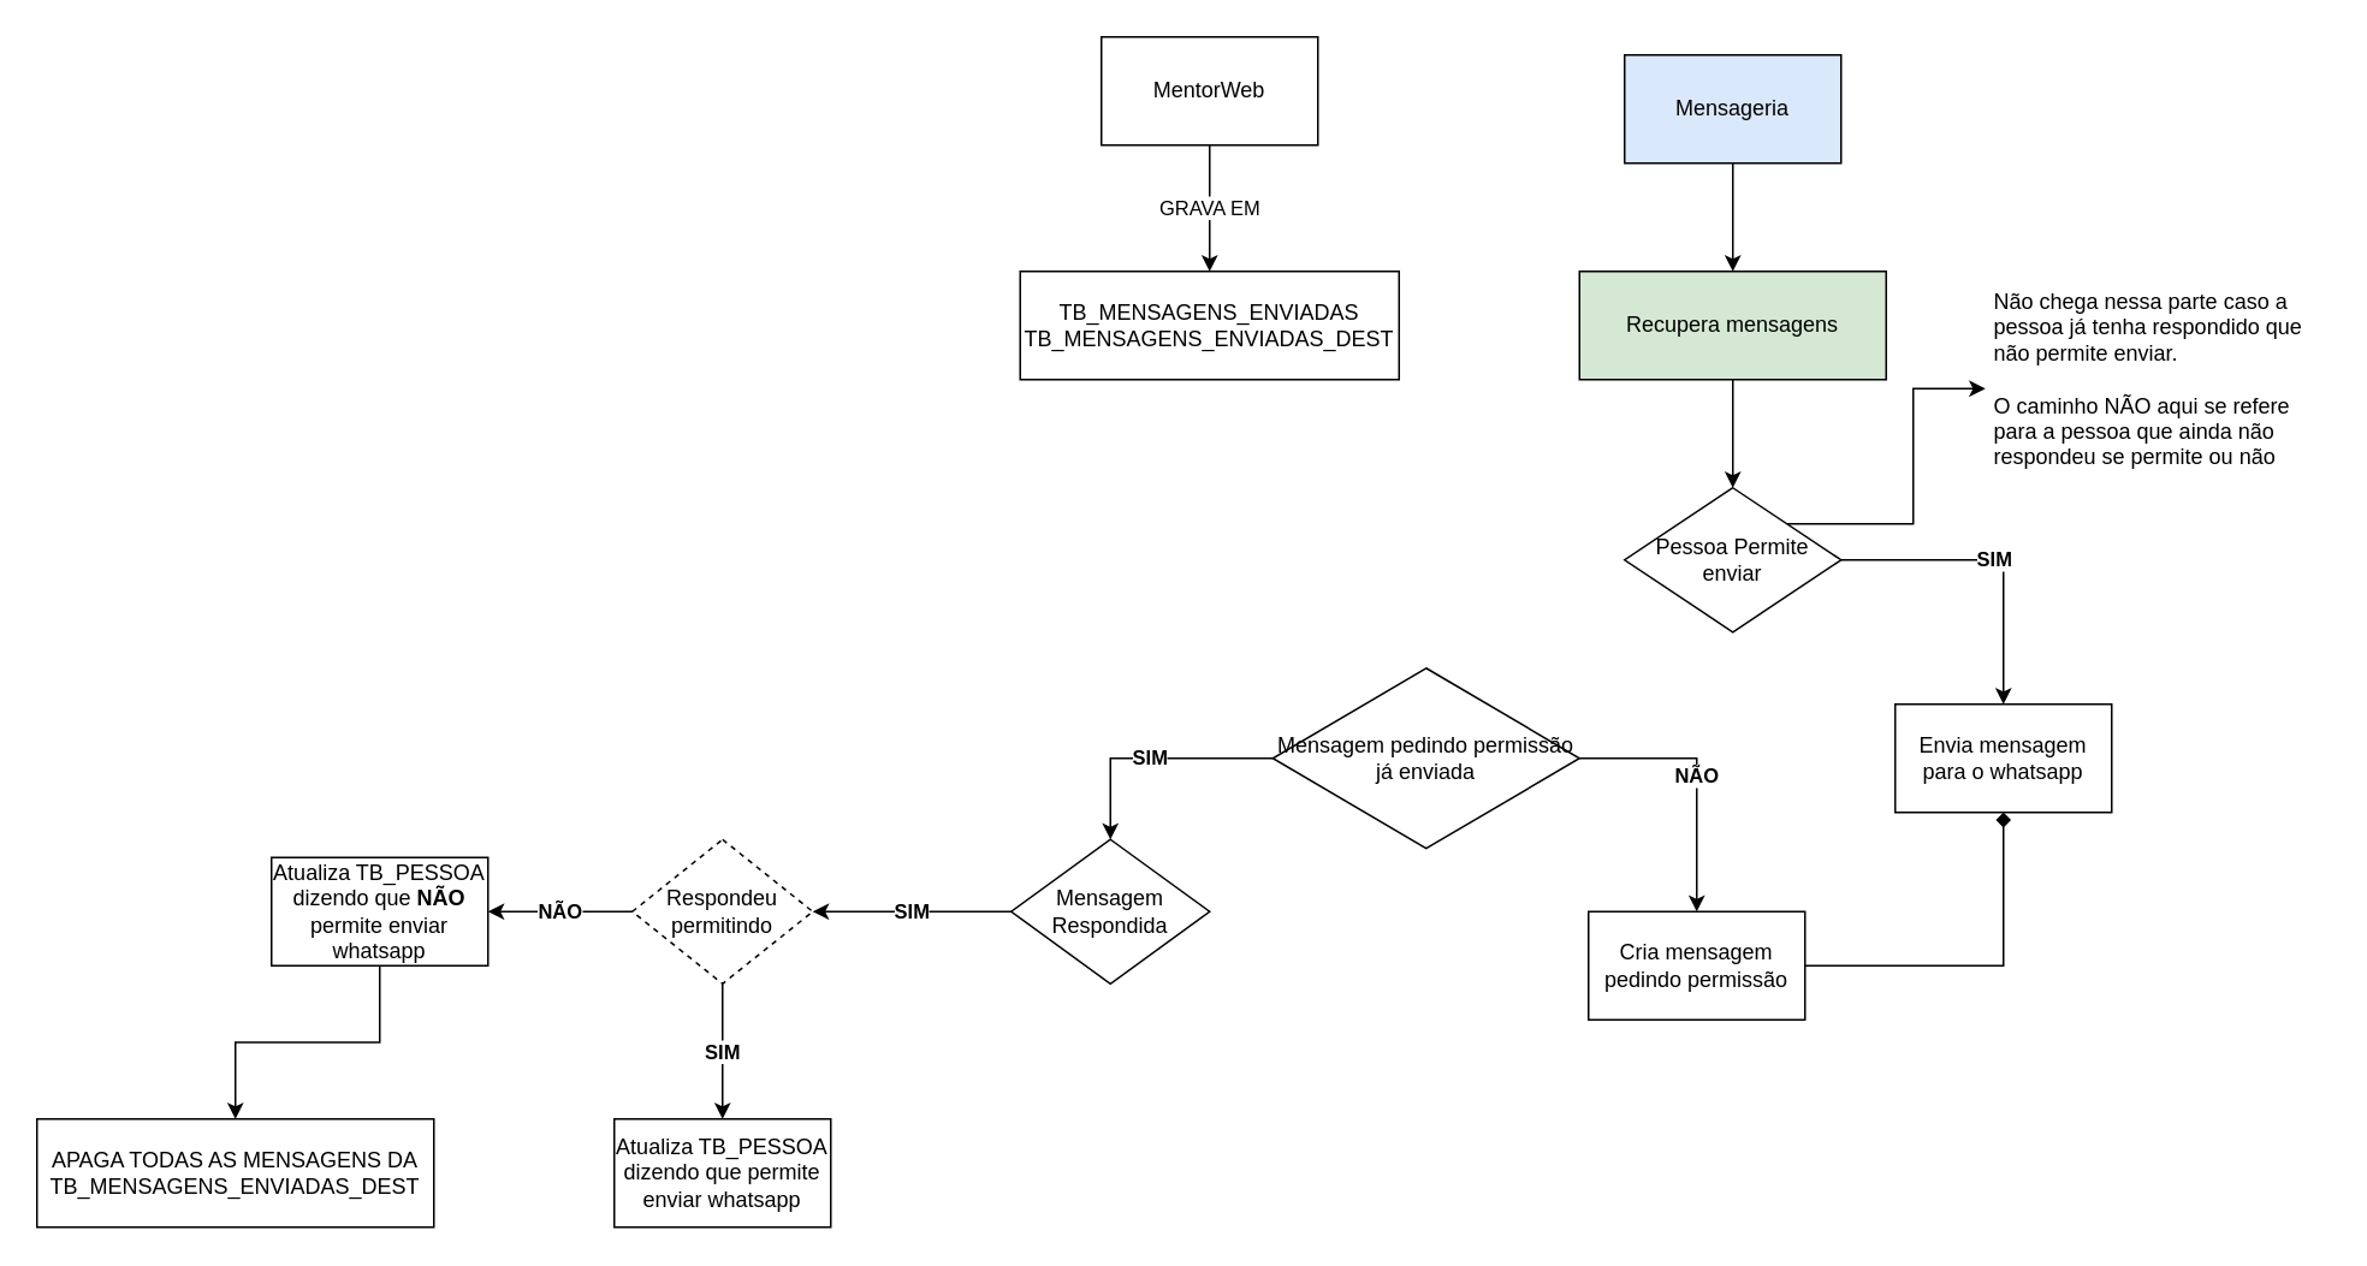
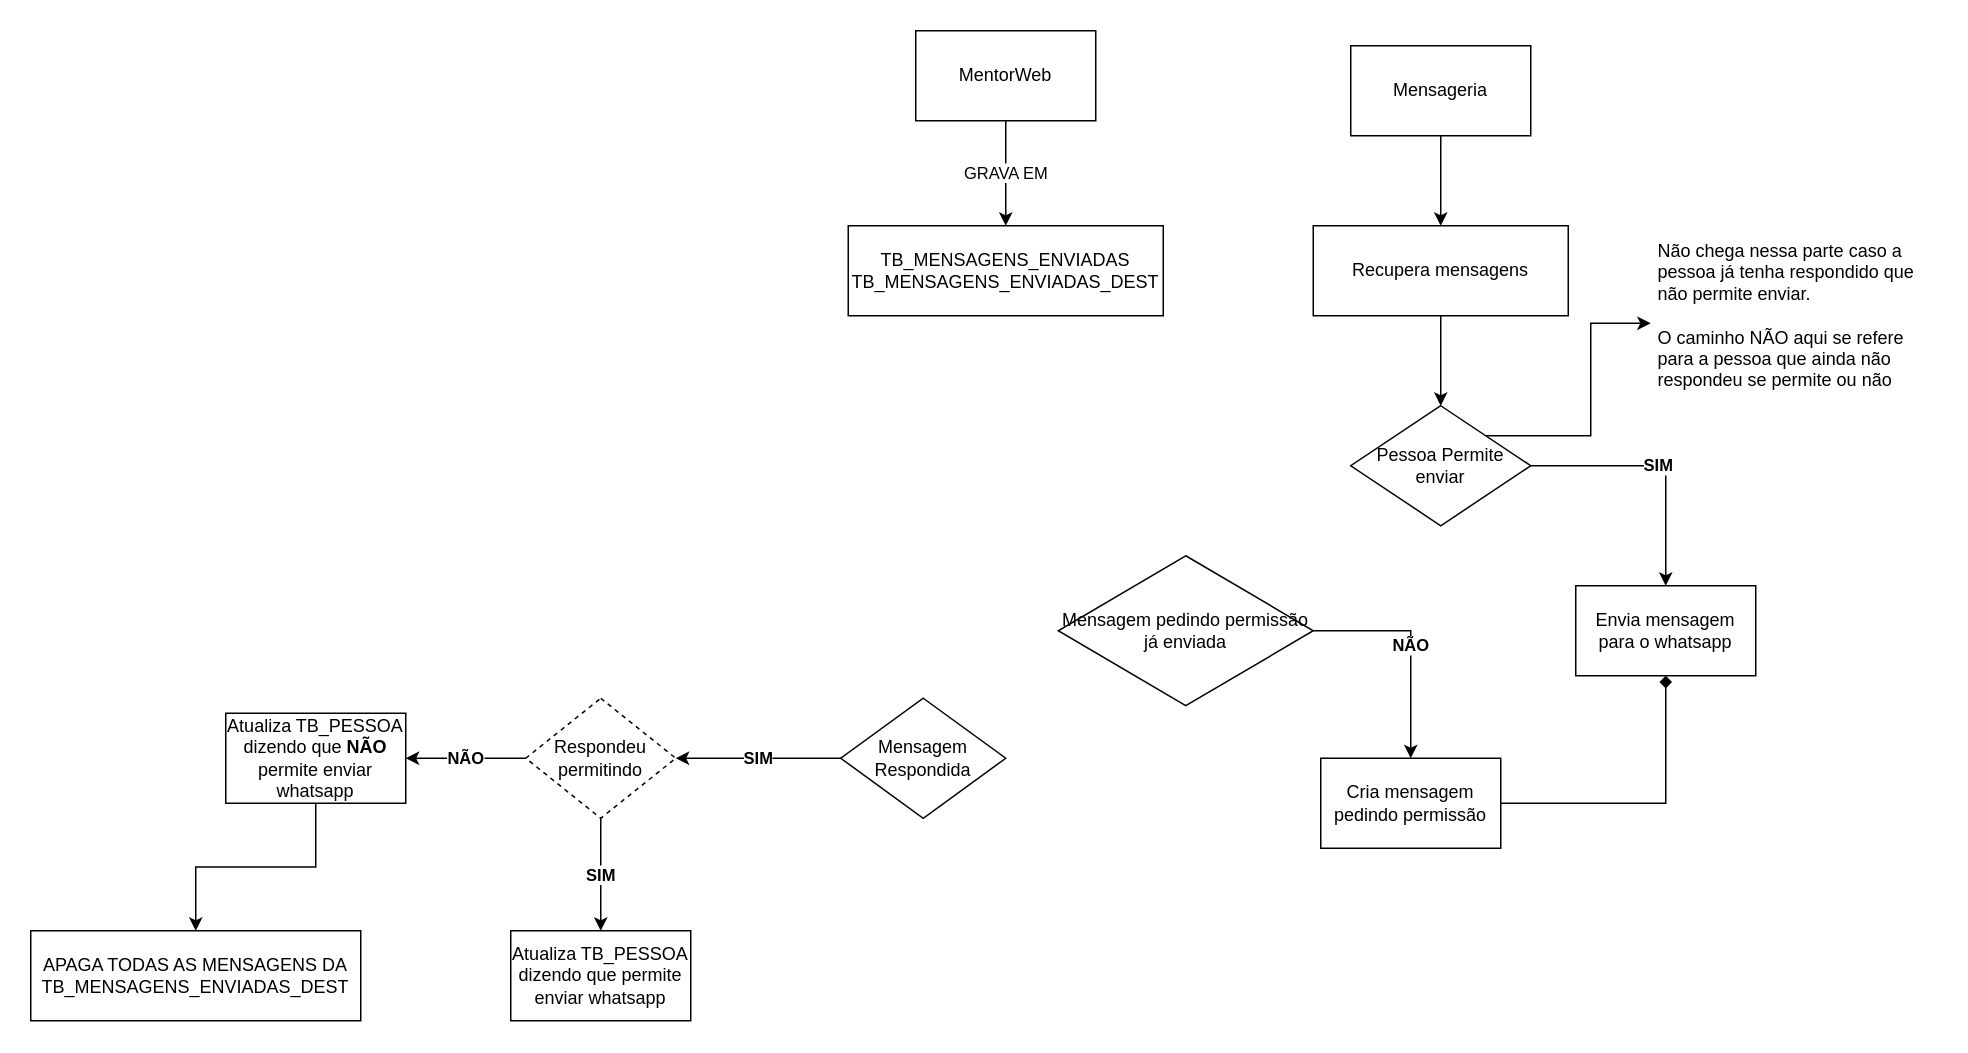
- <mxCell id="6" value="Mensageria" style="rounded=0;whiteSpace=wrap;html=1;fillColor=#dae8fc;" vertex="1" parent="1"><mxGeometry x="900" y="30" width="120" height="60" as="geometry" /></mxCell>
+ <mxCell id="6" value="Mensageria" style="rounded=0;whiteSpace=wrap;html=1;" vertex="1" parent="1"><mxGeometry x="900" y="30" width="120" height="60" as="geometry" /></mxCell>
- <mxCell id="8" value="Recupera mensagens" style="rounded=0;whiteSpace=wrap;html=1;fillColor=#d5e8d4;" vertex="1" parent="1"><mxGeometry x="875" y="150" width="170" height="60" as="geometry" /></mxCell>
+ <mxCell id="8" value="Recupera mensagens" style="rounded=0;whiteSpace=wrap;html=1;" vertex="1" parent="1"><mxGeometry x="875" y="150" width="170" height="60" as="geometry" /></mxCell>
- <mxCell id="14" value="&lt;b&gt;SIM&lt;/b&gt;" style="edgeStyle=orthogonalEdgeStyle;rounded=0;orthogonalLoop=1;jettySize=auto;html=1;entryX=0.5;entryY=0;entryDx=0;entryDy=0;" edge="1" parent="1" source="15" target="19"><mxGeometry relative="1" as="geometry" /></mxCell>
